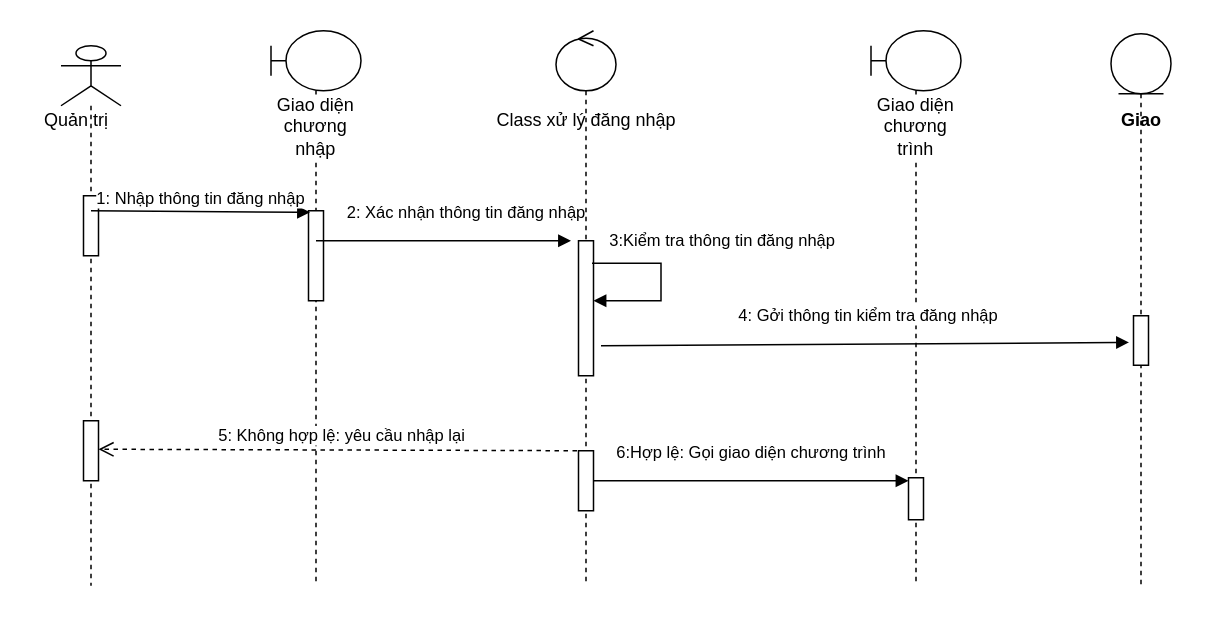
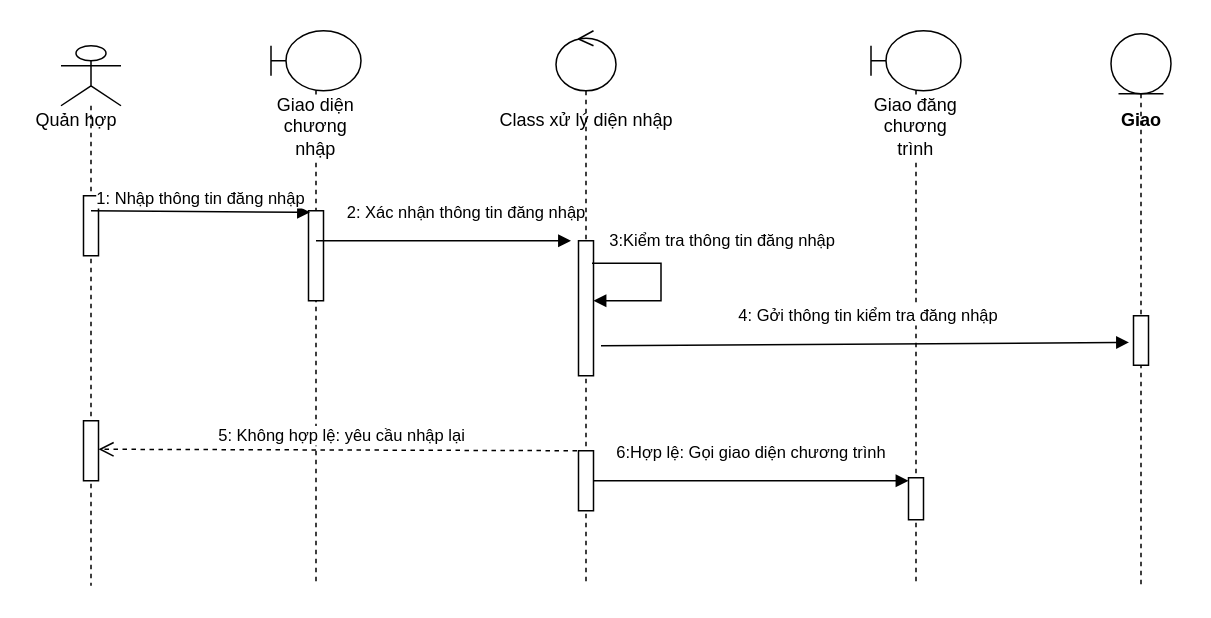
- <mxCell id="3" value="Quản trị" style="text;html=1;align=center;verticalAlign=middle;resizable=0;points=[];;autosize=1;" parent="2" vertex="1"><mxGeometry x="-20" y="40" width="60" height="20" as="geometry" /></mxCell>
+ <mxCell id="3" value="Quản hợp" style="text;html=1;align=center;verticalAlign=middle;resizable=0;points=[];;autosize=1;" parent="2" vertex="1"><mxGeometry x="-20" y="40" width="60" height="20" as="geometry" /></mxCell>
- <mxCell id="18" value="Class xử lý đăng nhập" style="text;html=1;align=center;verticalAlign=middle;resizable=0;points=[];;autosize=1;" vertex="1" parent="1"><mxGeometry x="325" y="70" width="130" height="20" as="geometry" /></mxCell>
+ <mxCell id="18" value="Class xử lý diện nhập" style="text;html=1;align=center;verticalAlign=middle;resizable=0;points=[];;autosize=1;" vertex="1" parent="1"><mxGeometry x="325" y="70" width="130" height="20" as="geometry" /></mxCell>
- <mxCell id="10" value="Giao diện chương trình" style="shape=umlLifeline;participant=umlBoundary;perimeter=lifelinePerimeter;whiteSpace=wrap;html=1;container=1;collapsible=0;recursiveResize=0;verticalAlign=top;spacingTop=36;labelBackgroundColor=#ffffff;outlineConnect=0;" parent="1" vertex="1"><mxGeometry x="580" y="20" width="60" height="368" as="geometry" /></mxCell>
+ <mxCell id="10" value="Giao đăng chương trình" style="shape=umlLifeline;participant=umlBoundary;perimeter=lifelinePerimeter;whiteSpace=wrap;html=1;container=1;collapsible=0;recursiveResize=0;verticalAlign=top;spacingTop=36;labelBackgroundColor=#ffffff;outlineConnect=0;" parent="1" vertex="1"><mxGeometry x="580" y="20" width="60" height="368" as="geometry" /></mxCell>
